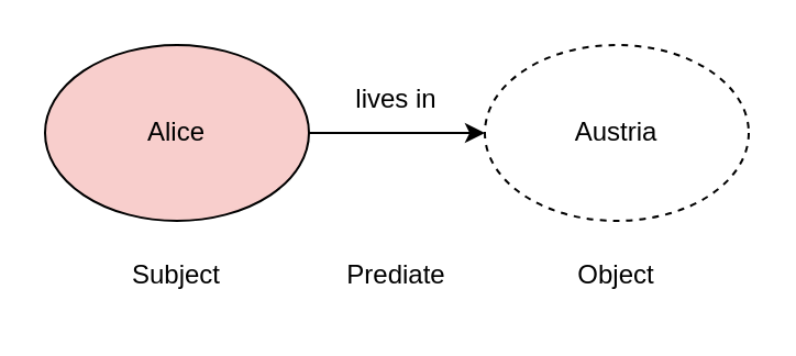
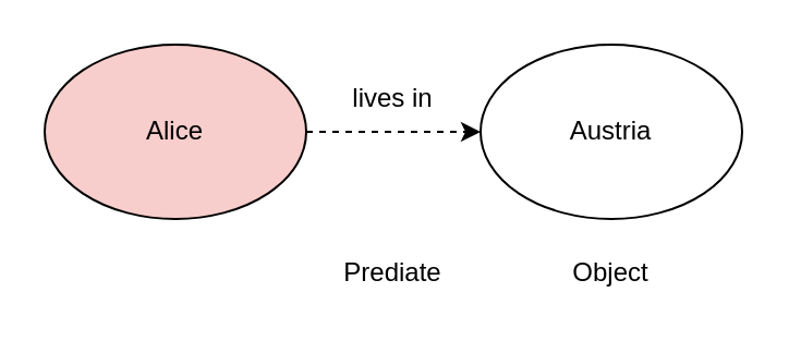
- <mxCell id="2" value="" style="edgeStyle=orthogonalEdgeStyle;rounded=0;orthogonalLoop=1;jettySize=auto;html=1;" edge="1" parent="1" source="3" target="4"><mxGeometry relative="1" as="geometry" /></mxCell>
+ <mxCell id="2" value="" style="edgeStyle=orthogonalEdgeStyle;rounded=0;orthogonalLoop=1;jettySize=auto;html=1;dashed=1;" edge="1" parent="1" source="3" target="4"><mxGeometry relative="1" as="geometry" /></mxCell>
- <mxCell id="4" value="Austria" style="ellipse;whiteSpace=wrap;html=1;dashed=1;" vertex="1" parent="1"><mxGeometry x="220" y="20" width="120" height="80" as="geometry" /></mxCell>
+ <mxCell id="4" value="Austria" style="ellipse;whiteSpace=wrap;html=1;" vertex="1" parent="1"><mxGeometry x="220" y="20" width="120" height="80" as="geometry" /></mxCell>
- <mxCell id="5" value="Subject" style="text;html=1;align=center;verticalAlign=middle;whiteSpace=wrap;rounded=0;" vertex="1" parent="1"><mxGeometry x="50" y="110" width="60" height="30" as="geometry" /></mxCell>
